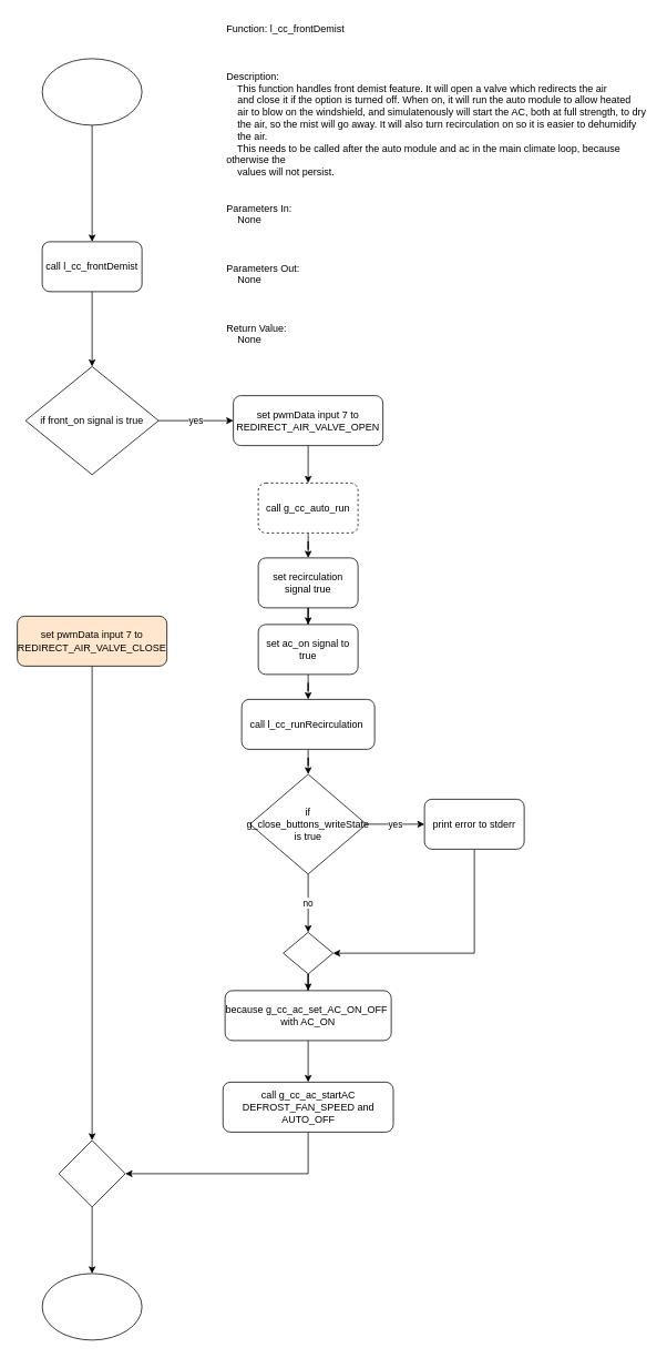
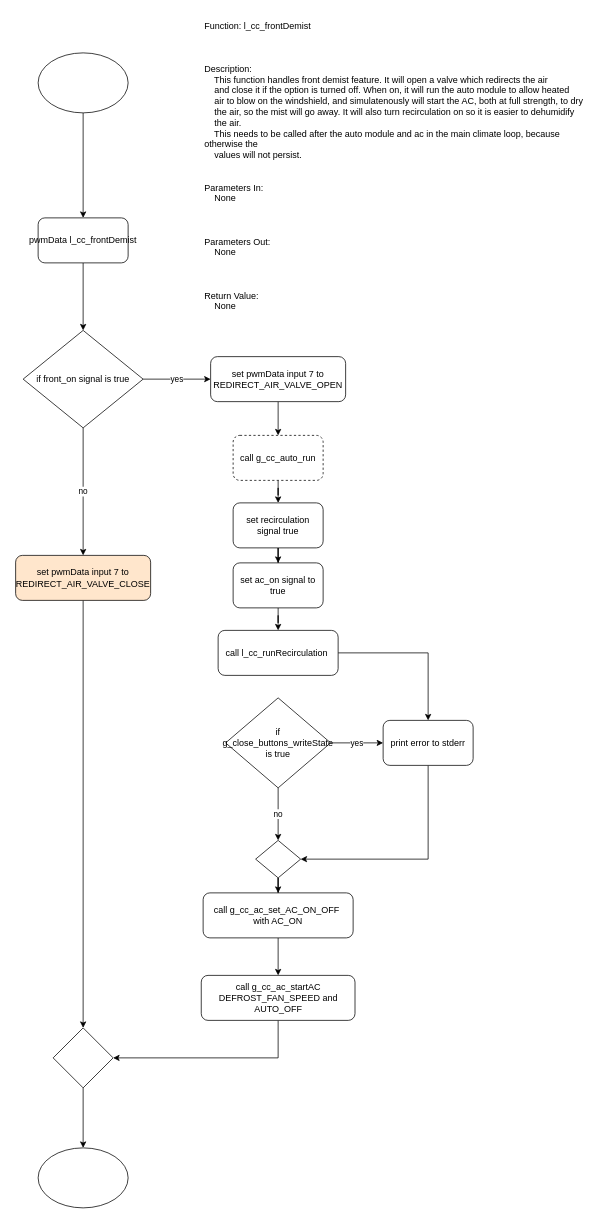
- <mxCell id="5" value="call&amp;nbsp;l_cc_frontDemist" style="rounded=1;whiteSpace=wrap;html=1;" vertex="1" parent="1"><mxGeometry x="50" y="290" width="120" height="60" as="geometry" /></mxCell>
+ <mxCell id="5" value="pwmData&amp;nbsp;l_cc_frontDemist" style="rounded=1;whiteSpace=wrap;html=1;" vertex="1" parent="1"><mxGeometry x="50" y="290" width="120" height="60" as="geometry" /></mxCell>
+ <mxCell id="8" value="no" style="edgeStyle=orthogonalEdgeStyle;rounded=0;orthogonalLoop=1;jettySize=auto;html=1;" edge="1" parent="1" source="9" target="32"><mxGeometry relative="1" as="geometry"><mxPoint x="110" y="770" as="targetPoint" /></mxGeometry></mxCell>
- <mxCell id="18" style="edgeStyle=orthogonalEdgeStyle;rounded=0;orthogonalLoop=1;jettySize=auto;html=1;" edge="1" parent="1" source="19" target="22"><mxGeometry relative="1" as="geometry"><mxPoint x="370" y="960" as="targetPoint" /></mxGeometry></mxCell>
+ <mxCell id="18" style="edgeStyle=orthogonalEdgeStyle;rounded=0;orthogonalLoop=1;jettySize=auto;html=1;" edge="1" parent="1" source="19" target="24"><mxGeometry relative="1" as="geometry"><mxPoint x="370" y="960" as="targetPoint" /></mxGeometry></mxCell>
- <mxCell id="28" value="because&amp;nbsp;g_cc_ac_set_AC_ON_OFF&amp;nbsp;&lt;br&gt;with AC_ON" style="rounded=1;whiteSpace=wrap;html=1;" vertex="1" parent="1"><mxGeometry x="270" y="1190" width="200" height="60" as="geometry" /></mxCell>
+ <mxCell id="28" value="call&amp;nbsp;g_cc_ac_set_AC_ON_OFF&amp;nbsp;&lt;br&gt;with AC_ON" style="rounded=1;whiteSpace=wrap;html=1;" vertex="1" parent="1"><mxGeometry x="270" y="1190" width="200" height="60" as="geometry" /></mxCell>
